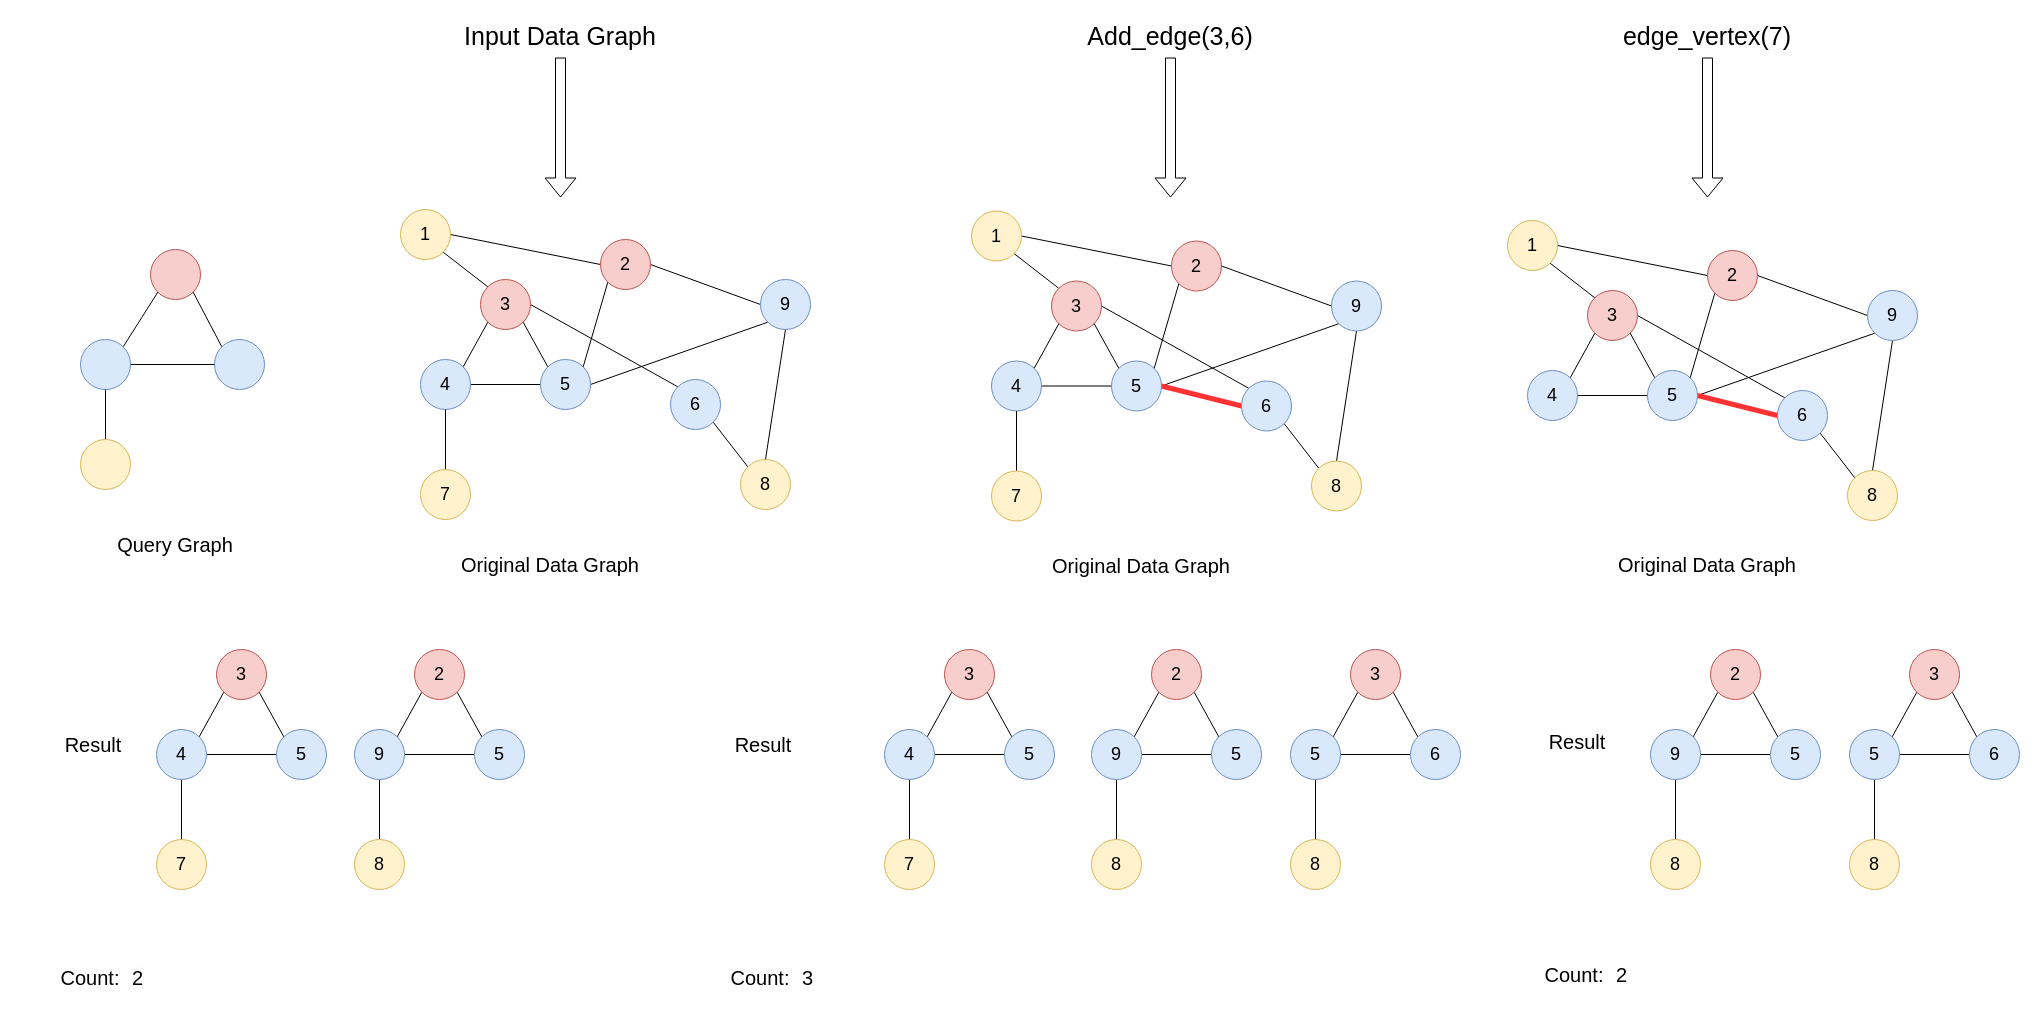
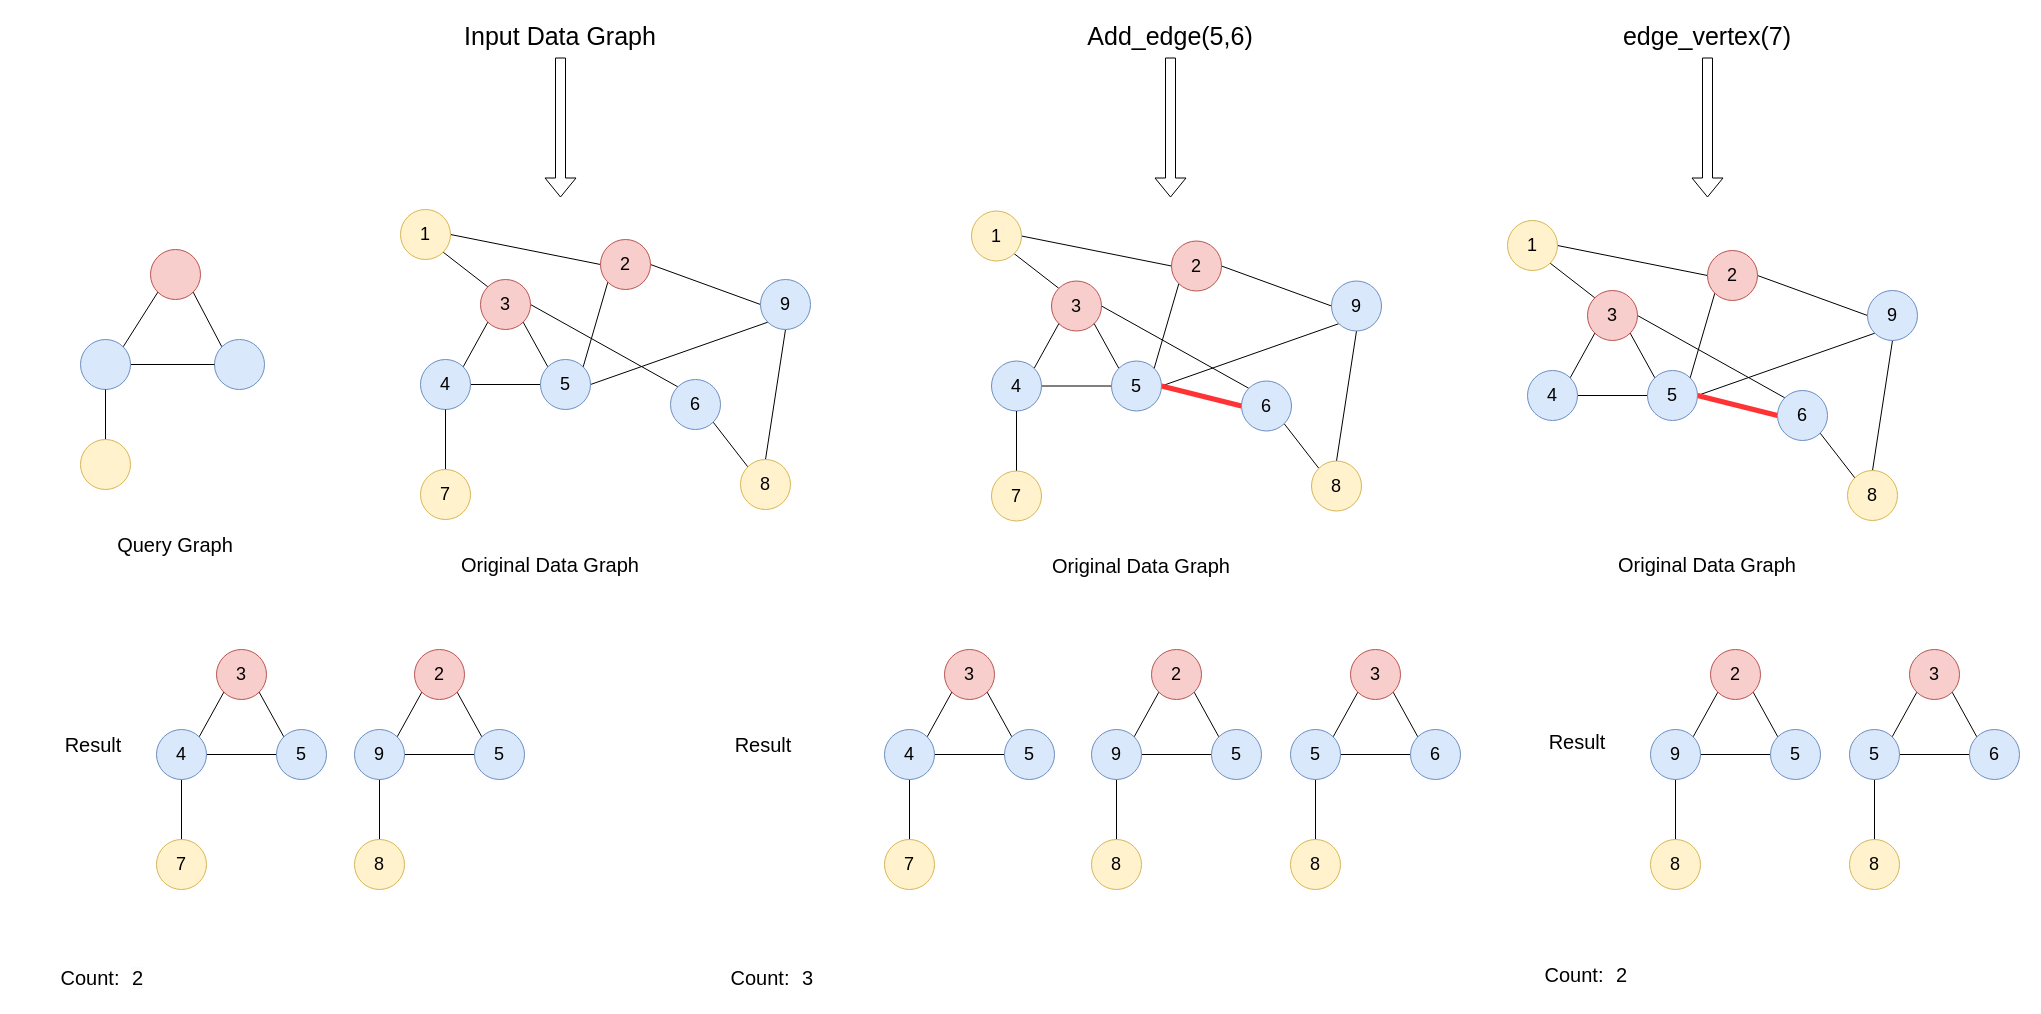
- <mxCell id="56" value="&lt;font style=&quot;font-size: 25px;&quot;&gt;Add_edge(3,6)&lt;/font&gt;" style="text;html=1;align=center;verticalAlign=middle;whiteSpace=wrap;rounded=0;" parent="1" vertex="1"><mxGeometry x="1070" y="20" width="200" height="30" as="geometry" /></mxCell>
+ <mxCell id="56" value="&lt;font style=&quot;font-size: 25px;&quot;&gt;Add_edge(5,6)&lt;/font&gt;" style="text;html=1;align=center;verticalAlign=middle;whiteSpace=wrap;rounded=0;" parent="1" vertex="1"><mxGeometry x="1070" y="20" width="200" height="30" as="geometry" /></mxCell>
